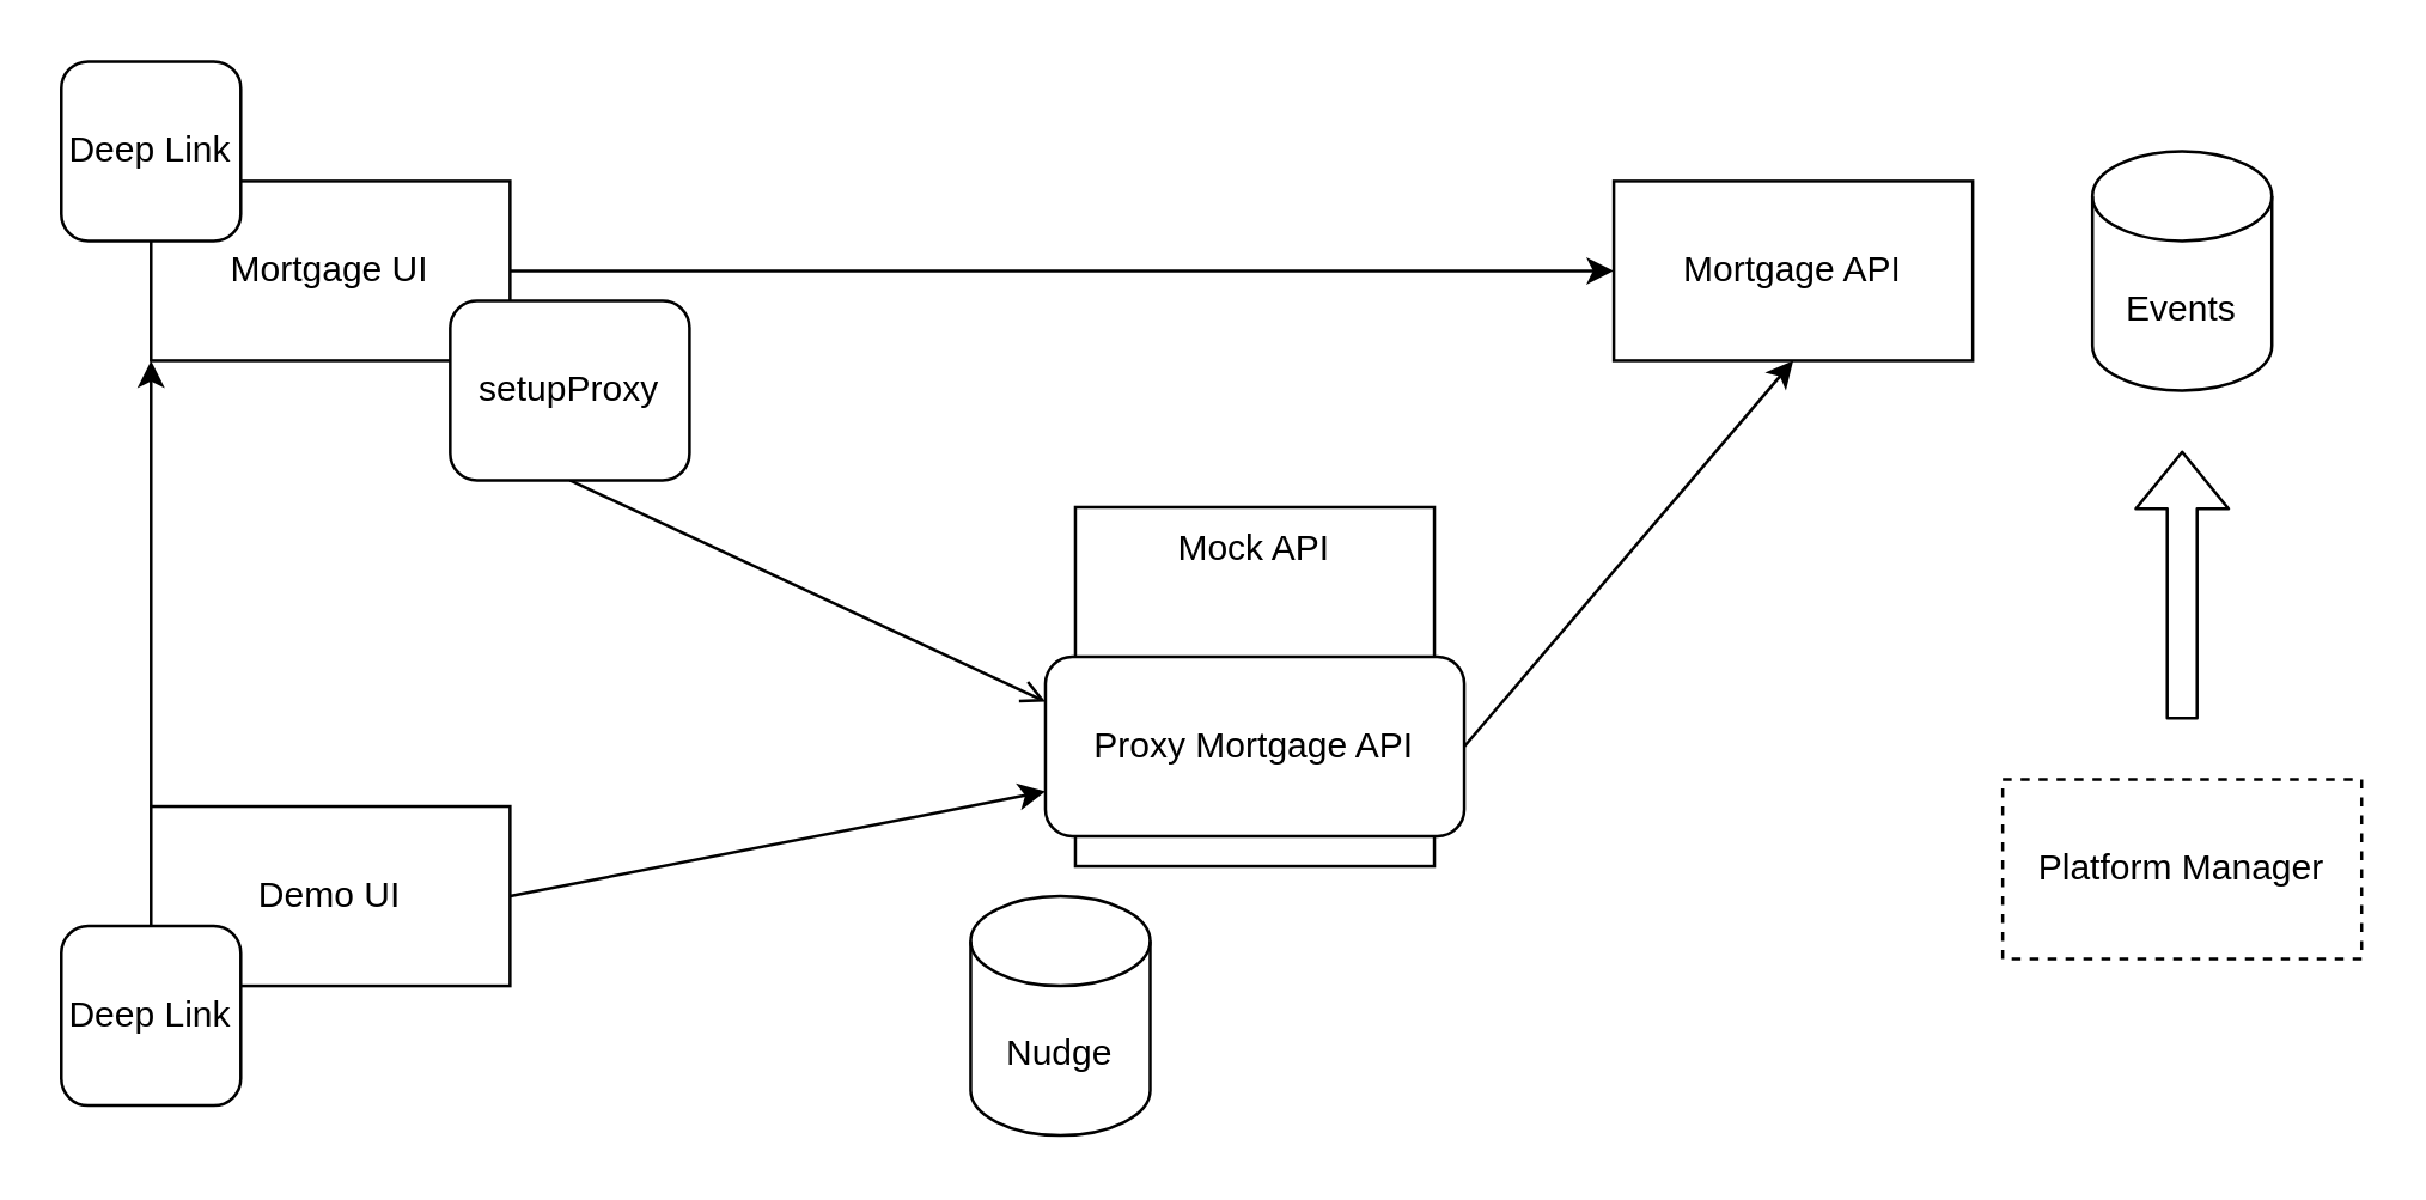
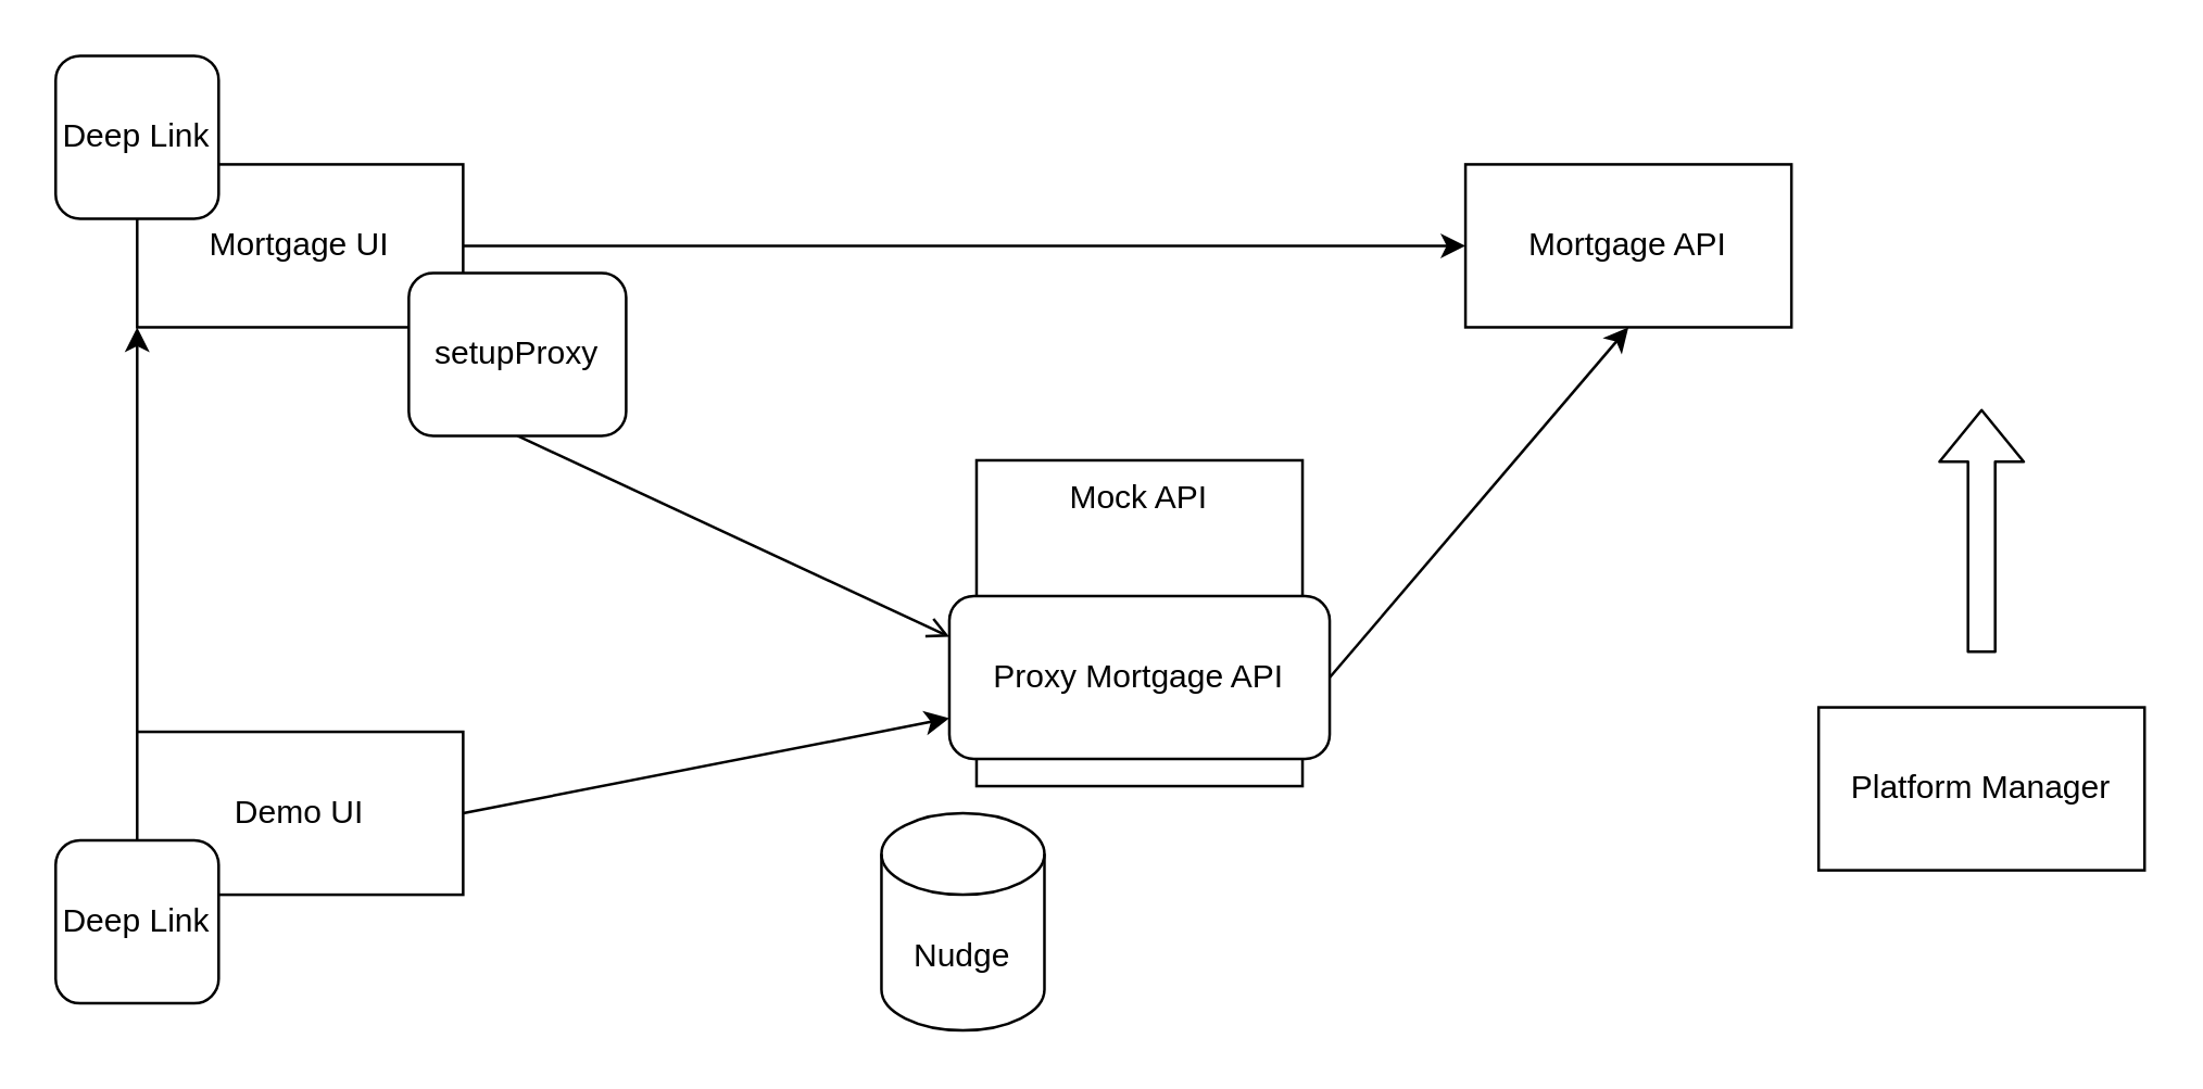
- <mxCell id="3" value="Events" style="shape=cylinder3;whiteSpace=wrap;html=1;boundedLbl=1;backgroundOutline=1;size=15;" parent="1" vertex="1"><mxGeometry x="699" y="50" width="60" height="80" as="geometry" /></mxCell>
- <mxCell id="17" value="Platform Manager" style="rounded=0;whiteSpace=wrap;html=1;dashed=1;" parent="1" vertex="1"><mxGeometry x="669" y="260" width="120" height="60" as="geometry" /></mxCell>
+ <mxCell id="17" value="Platform Manager" style="rounded=0;whiteSpace=wrap;html=1;" parent="1" vertex="1"><mxGeometry x="669" y="260" width="120" height="60" as="geometry" /></mxCell>
